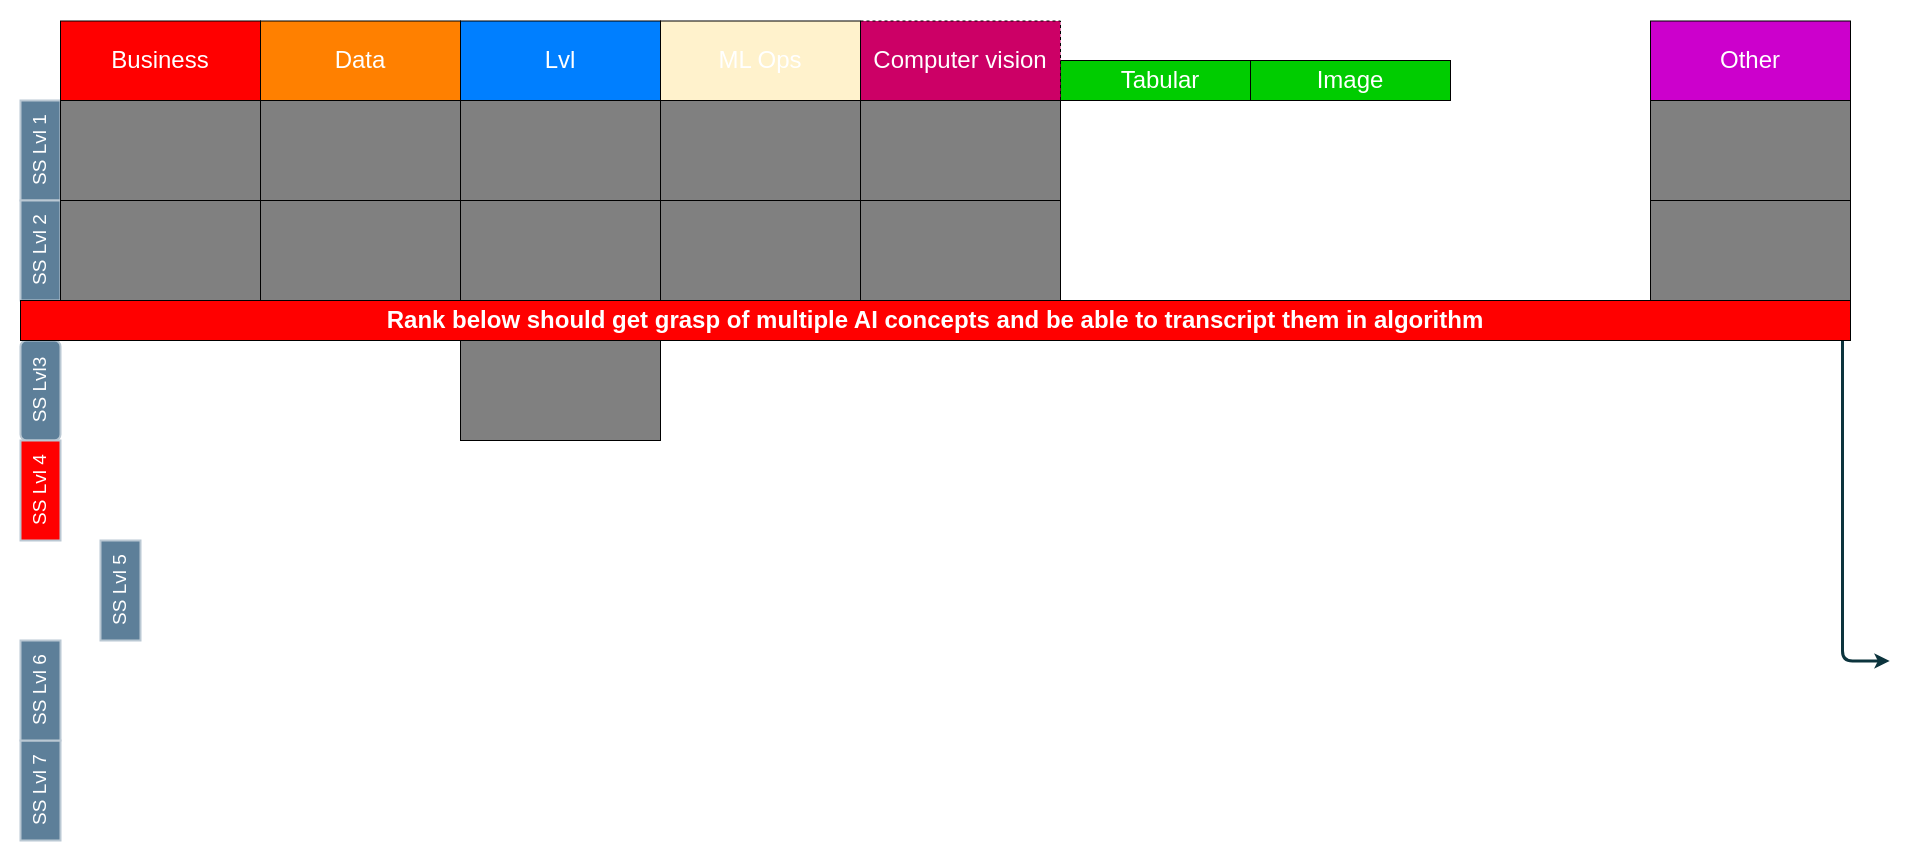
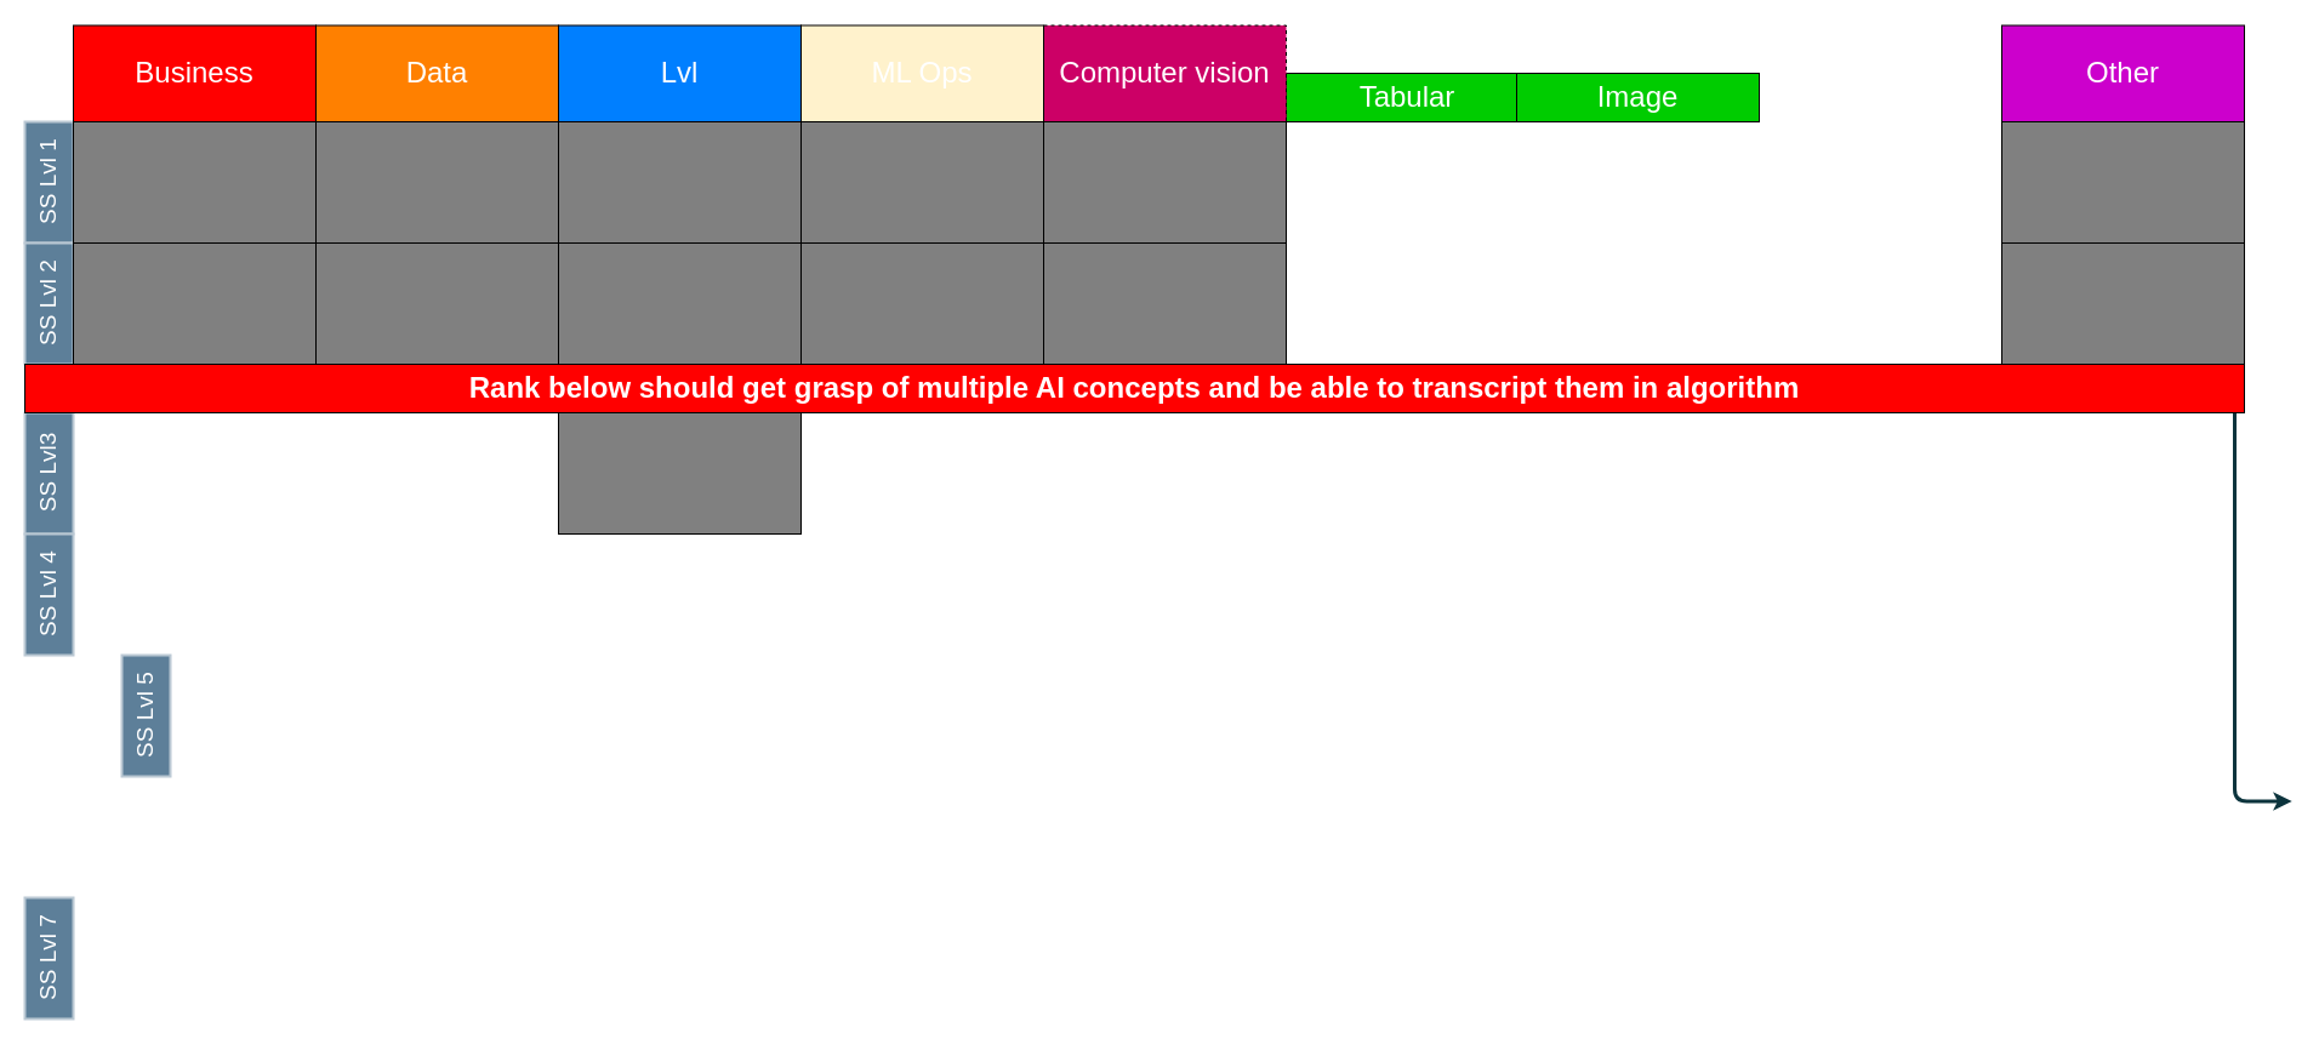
- <mxCell id="4" value="SS Lvl3" style="strokeColor=#BAC8D3;fillColor=#5d7f99;fontSize=19;strokeWidth=2;horizontal=0;fontFamily=Helvetica;html=1;labelBackgroundColor=none;fontColor=#FFFFFF;rounded=1;" parent="1" vertex="1"><mxGeometry x="20" y="340" width="40" height="100" as="geometry" /></mxCell>
+ <mxCell id="4" value="SS Lvl3" style="strokeColor=#BAC8D3;fillColor=#5d7f99;fontSize=19;strokeWidth=2;horizontal=0;fontFamily=Helvetica;html=1;labelBackgroundColor=none;fontColor=#FFFFFF;" parent="1" vertex="1"><mxGeometry x="20" y="340" width="40" height="100" as="geometry" /></mxCell>
- <mxCell id="6" value="SS Lvl 4" style="strokeColor=#BAC8D3;fillColor=#ff0000;fontSize=19;strokeWidth=2;horizontal=0;fontFamily=Helvetica;html=1;labelBackgroundColor=none;fontColor=#FFFFFF;" parent="1" vertex="1"><mxGeometry x="20" y="440" width="40" height="100" as="geometry" /></mxCell>
+ <mxCell id="6" value="SS Lvl 4" style="strokeColor=#BAC8D3;fillColor=#5d7f99;fontSize=19;strokeWidth=2;horizontal=0;fontFamily=Helvetica;html=1;labelBackgroundColor=none;fontColor=#FFFFFF;" parent="1" vertex="1"><mxGeometry x="20" y="440" width="40" height="100" as="geometry" /></mxCell>
- <mxCell id="8" value="SS Lvl 6" style="strokeColor=#BAC8D3;fillColor=#5d7f99;fontSize=19;strokeWidth=2;horizontal=0;fontFamily=Helvetica;html=1;labelBackgroundColor=none;fontColor=#FFFFFF;" parent="1" vertex="1"><mxGeometry x="20" y="640" width="40" height="100" as="geometry" /></mxCell>
